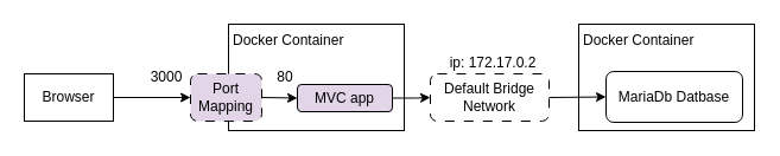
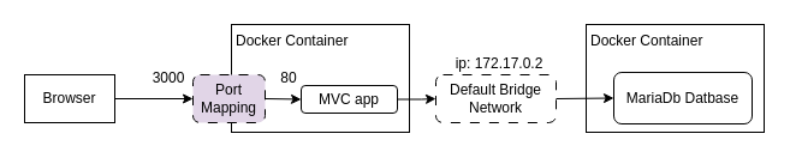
- <mxCell id="6" value="MVC app" style="rounded=1;whiteSpace=wrap;html=1;fillColor=#e1d5e7;" vertex="1" parent="1"><mxGeometry x="250" y="71" width="80" height="23" as="geometry" /></mxCell>
+ <mxCell id="6" value="MVC app" style="rounded=1;whiteSpace=wrap;html=1;" vertex="1" parent="1"><mxGeometry x="250" y="71" width="80" height="23" as="geometry" /></mxCell>
